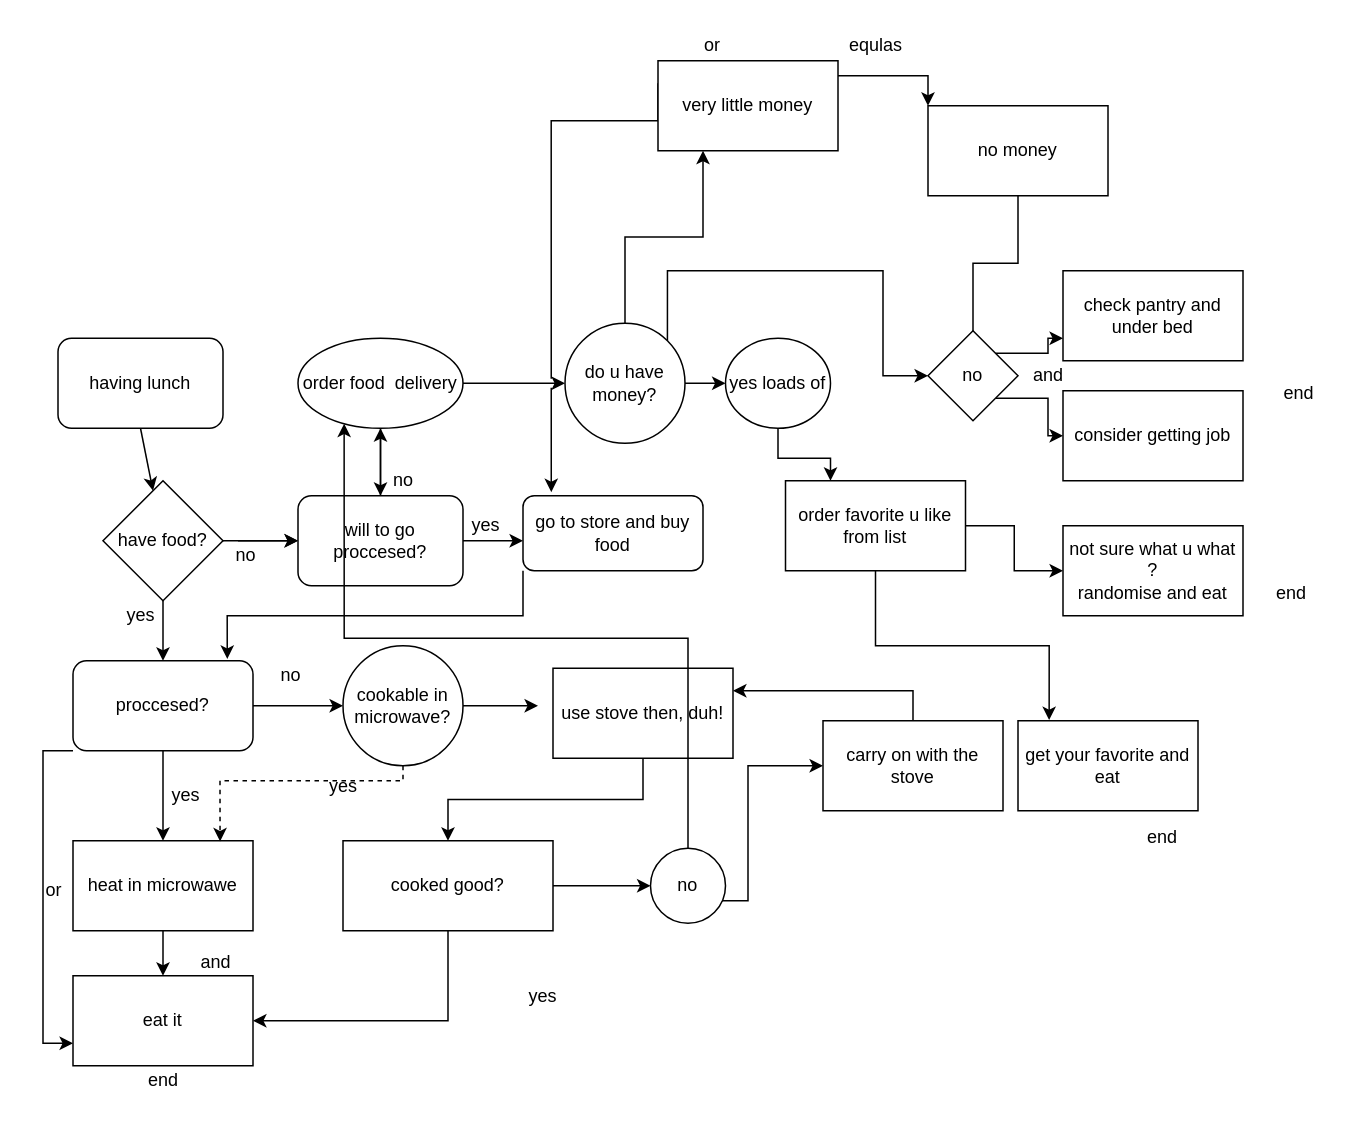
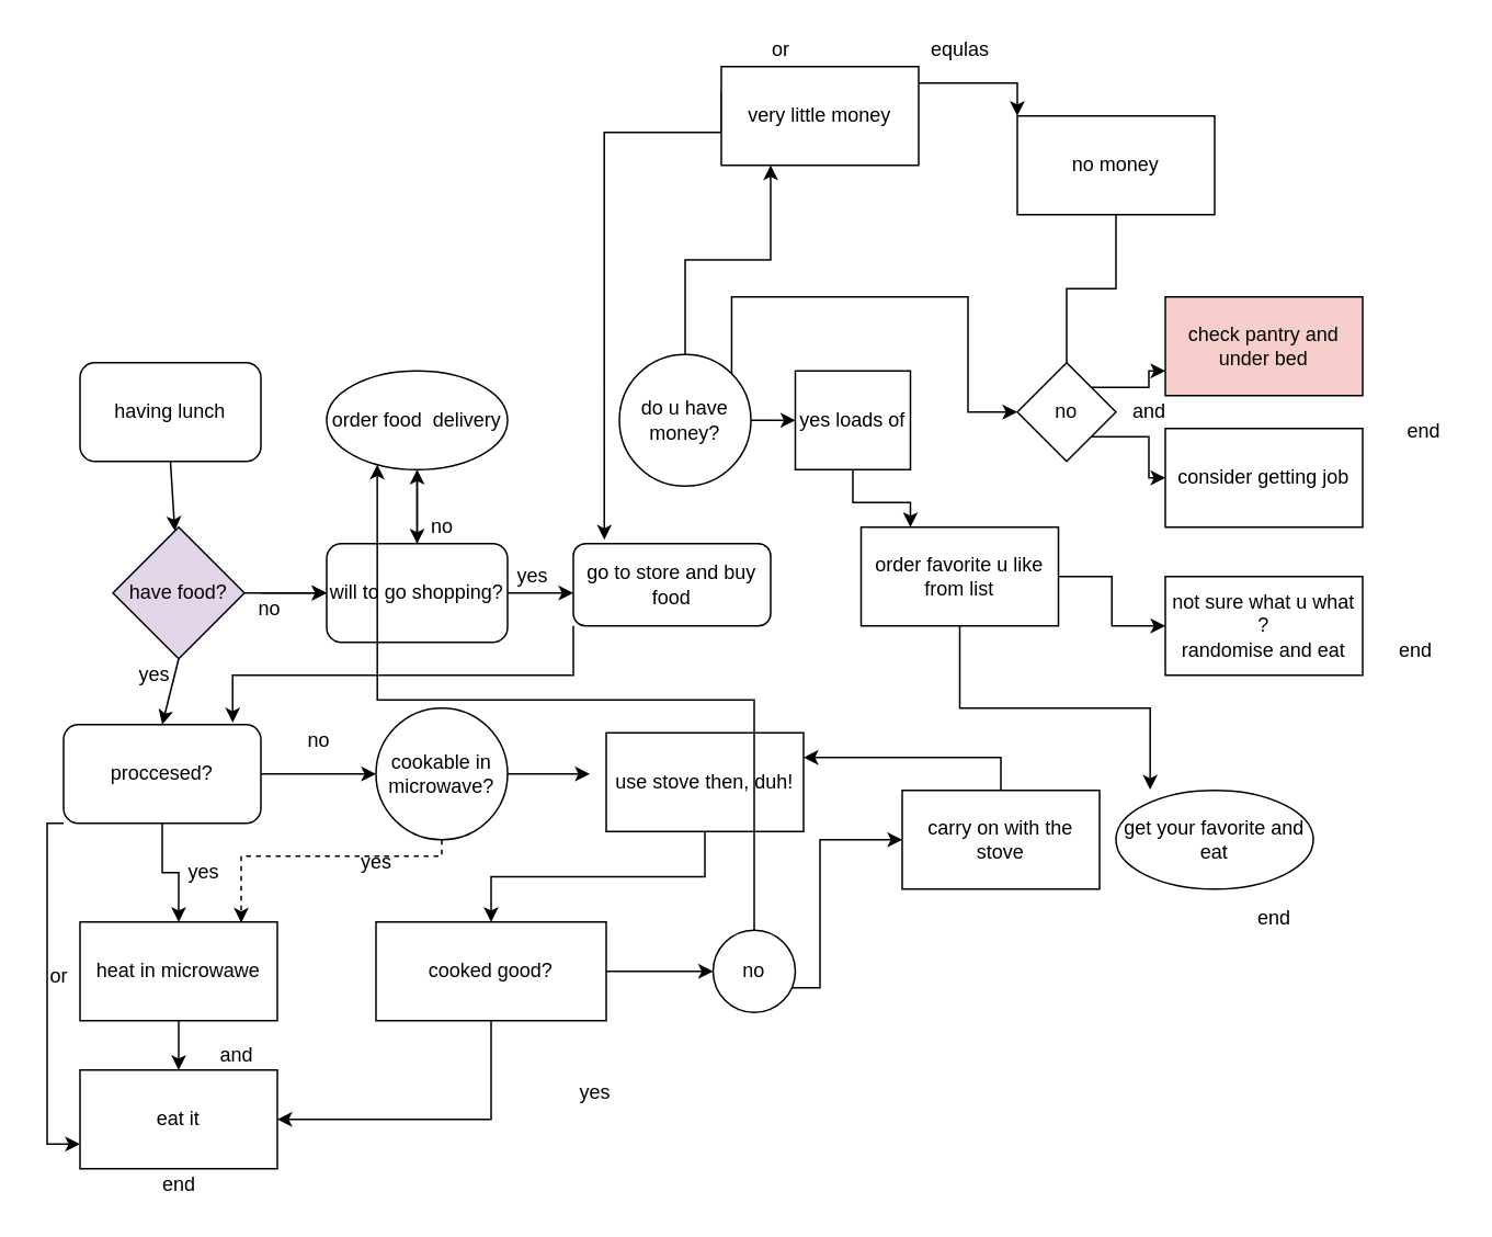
- <mxCell id="36" value="check pantry and under bed" style="rounded=0;whiteSpace=wrap;html=1;" vertex="1" parent="1"><mxGeometry x="708" y="180" width="120" height="60" as="geometry" /></mxCell>
+ <mxCell id="36" value="check pantry and under bed" style="rounded=0;whiteSpace=wrap;html=1;fillColor=#f8cecc;" vertex="1" parent="1"><mxGeometry x="708" y="180" width="120" height="60" as="geometry" /></mxCell>
- <mxCell id="2" value="having lunch" style="rounded=1;whiteSpace=wrap;html=1;" vertex="1" parent="1"><mxGeometry x="38" y="225" width="110" height="60" as="geometry" /></mxCell>
+ <mxCell id="2" value="having lunch" style="rounded=1;whiteSpace=wrap;html=1;" vertex="1" parent="1"><mxGeometry x="48" y="220" width="110" height="60" as="geometry" /></mxCell>
- <mxCell id="9" style="edgeStyle=orthogonalEdgeStyle;rounded=0;jumpStyle=gap;orthogonalLoop=1;jettySize=auto;html=1;exitX=1;exitY=0.5;exitDx=0;exitDy=0;" edge="1" parent="1" source="10" target="29"><mxGeometry relative="1" as="geometry" /></mxCell>
- <mxCell id="65" value="yes loads of" style="ellipse;whiteSpace=wrap;html=1;" vertex="1" parent="1"><mxGeometry x="483" y="225" width="70" height="60" as="geometry" /></mxCell>
+ <mxCell id="65" value="yes loads of" style="rounded=0;whiteSpace=wrap;html=1;" vertex="1" parent="1"><mxGeometry x="483" y="225" width="70" height="60" as="geometry" /></mxCell>
- <mxCell id="4" value="have food?" style="rhombus;whiteSpace=wrap;html=1;" vertex="1" parent="1"><mxGeometry x="68" y="320" width="80" height="80" as="geometry" /></mxCell>
+ <mxCell id="4" value="have food?" style="rhombus;whiteSpace=wrap;html=1;fillColor=#e1d5e7;" vertex="1" parent="1"><mxGeometry x="68" y="320" width="80" height="80" as="geometry" /></mxCell>
- <mxCell id="7" value="will to go proccesed?" style="rounded=1;whiteSpace=wrap;html=1;" vertex="1" parent="1"><mxGeometry x="198" y="330" width="110" height="60" as="geometry" /></mxCell>
+ <mxCell id="7" value="will to go shopping?" style="rounded=1;whiteSpace=wrap;html=1;" vertex="1" parent="1"><mxGeometry x="198" y="330" width="110" height="60" as="geometry" /></mxCell>
- <mxCell id="16" value="proccesed?" style="rounded=1;whiteSpace=wrap;html=1;" vertex="1" parent="1"><mxGeometry x="48" y="440" width="120" height="60" as="geometry" /></mxCell>
+ <mxCell id="16" value="proccesed?" style="rounded=1;whiteSpace=wrap;html=1;" vertex="1" parent="1"><mxGeometry x="38" y="440" width="120" height="60" as="geometry" /></mxCell>
- <mxCell id="70" value="get your favorite and eat" style="rounded=0;whiteSpace=wrap;html=1;" vertex="1" parent="1"><mxGeometry x="678" y="480" width="120" height="60" as="geometry" /></mxCell>
+ <mxCell id="70" value="get your favorite and eat" style="ellipse;whiteSpace=wrap;html=1;" vertex="1" parent="1"><mxGeometry x="678" y="480" width="120" height="60" as="geometry" /></mxCell>
